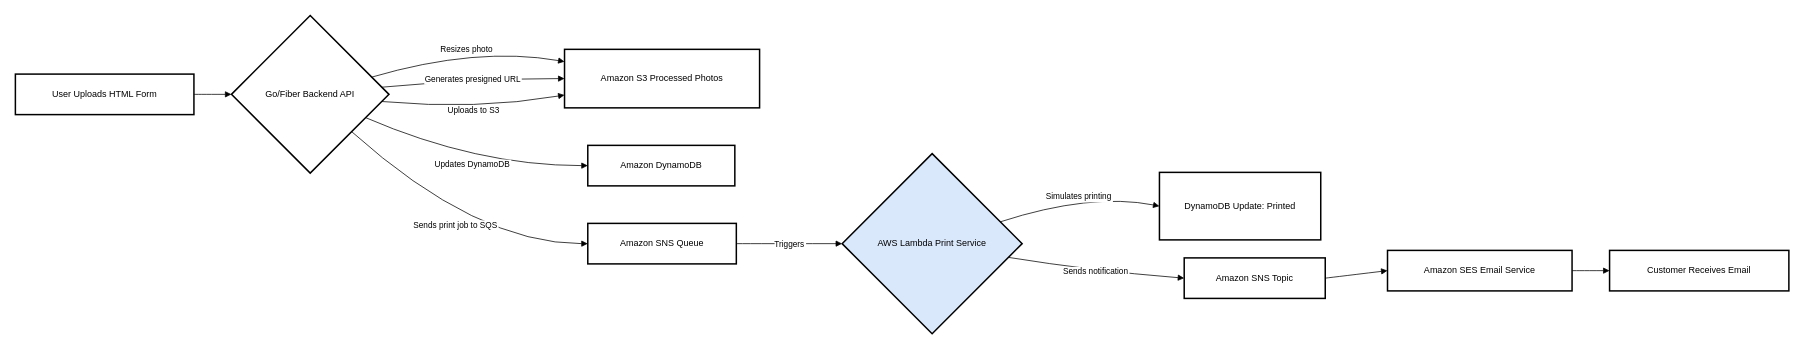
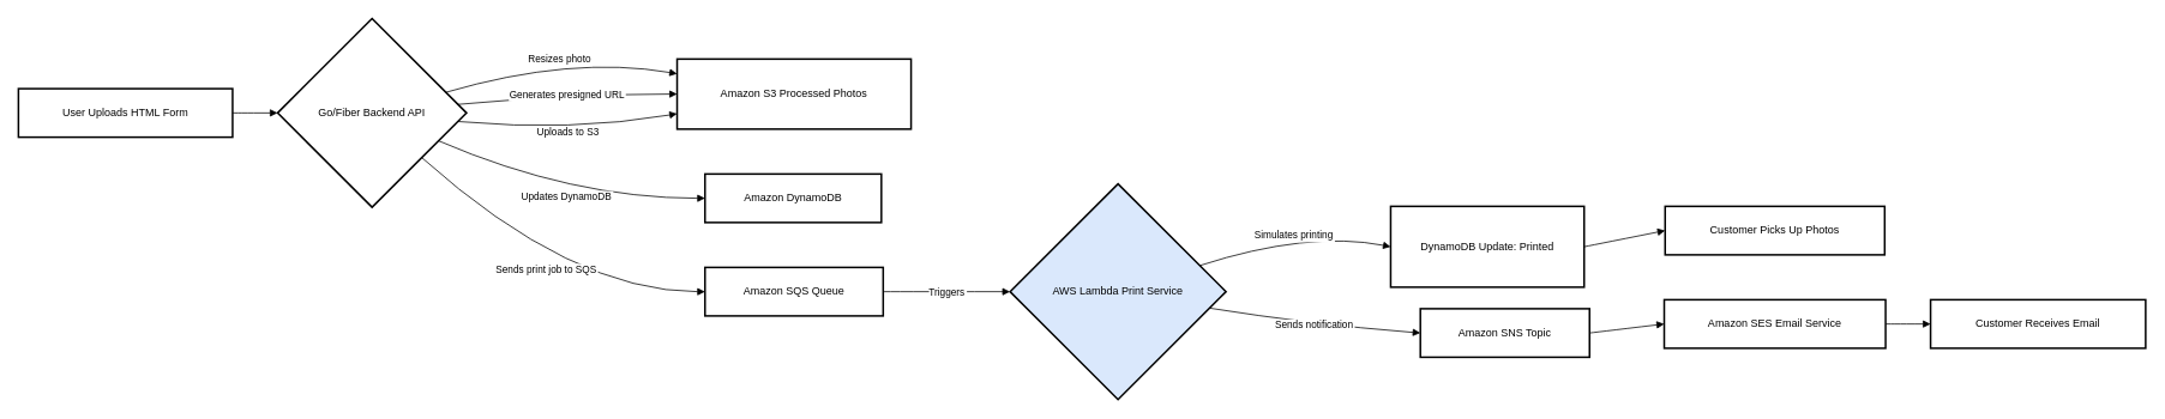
+ <mxCell id="10" value="Customer Picks Up Photos" style="whiteSpace=wrap;strokeWidth=2;" vertex="1" parent="1"><mxGeometry x="1850" y="229" width="244" height="54" as="geometry" /></mxCell>
+ <mxCell id="22" value="" style="curved=1;startArrow=none;endArrow=block;exitX=1;exitY=0.5;entryX=0;entryY=0.5;rounded=0;" edge="1" parent="1" source="8" target="10"><mxGeometry relative="1" as="geometry"><Array as="points" /></mxGeometry></mxCell>
- <mxCell id="6" value="Amazon SNS Queue" style="whiteSpace=wrap;strokeWidth=2;" vertex="1" parent="1"><mxGeometry x="783" y="297" width="198" height="54" as="geometry" /></mxCell>
+ <mxCell id="6" value="Amazon SQS Queue" style="whiteSpace=wrap;strokeWidth=2;" vertex="1" parent="1"><mxGeometry x="783" y="297" width="198" height="54" as="geometry" /></mxCell>
